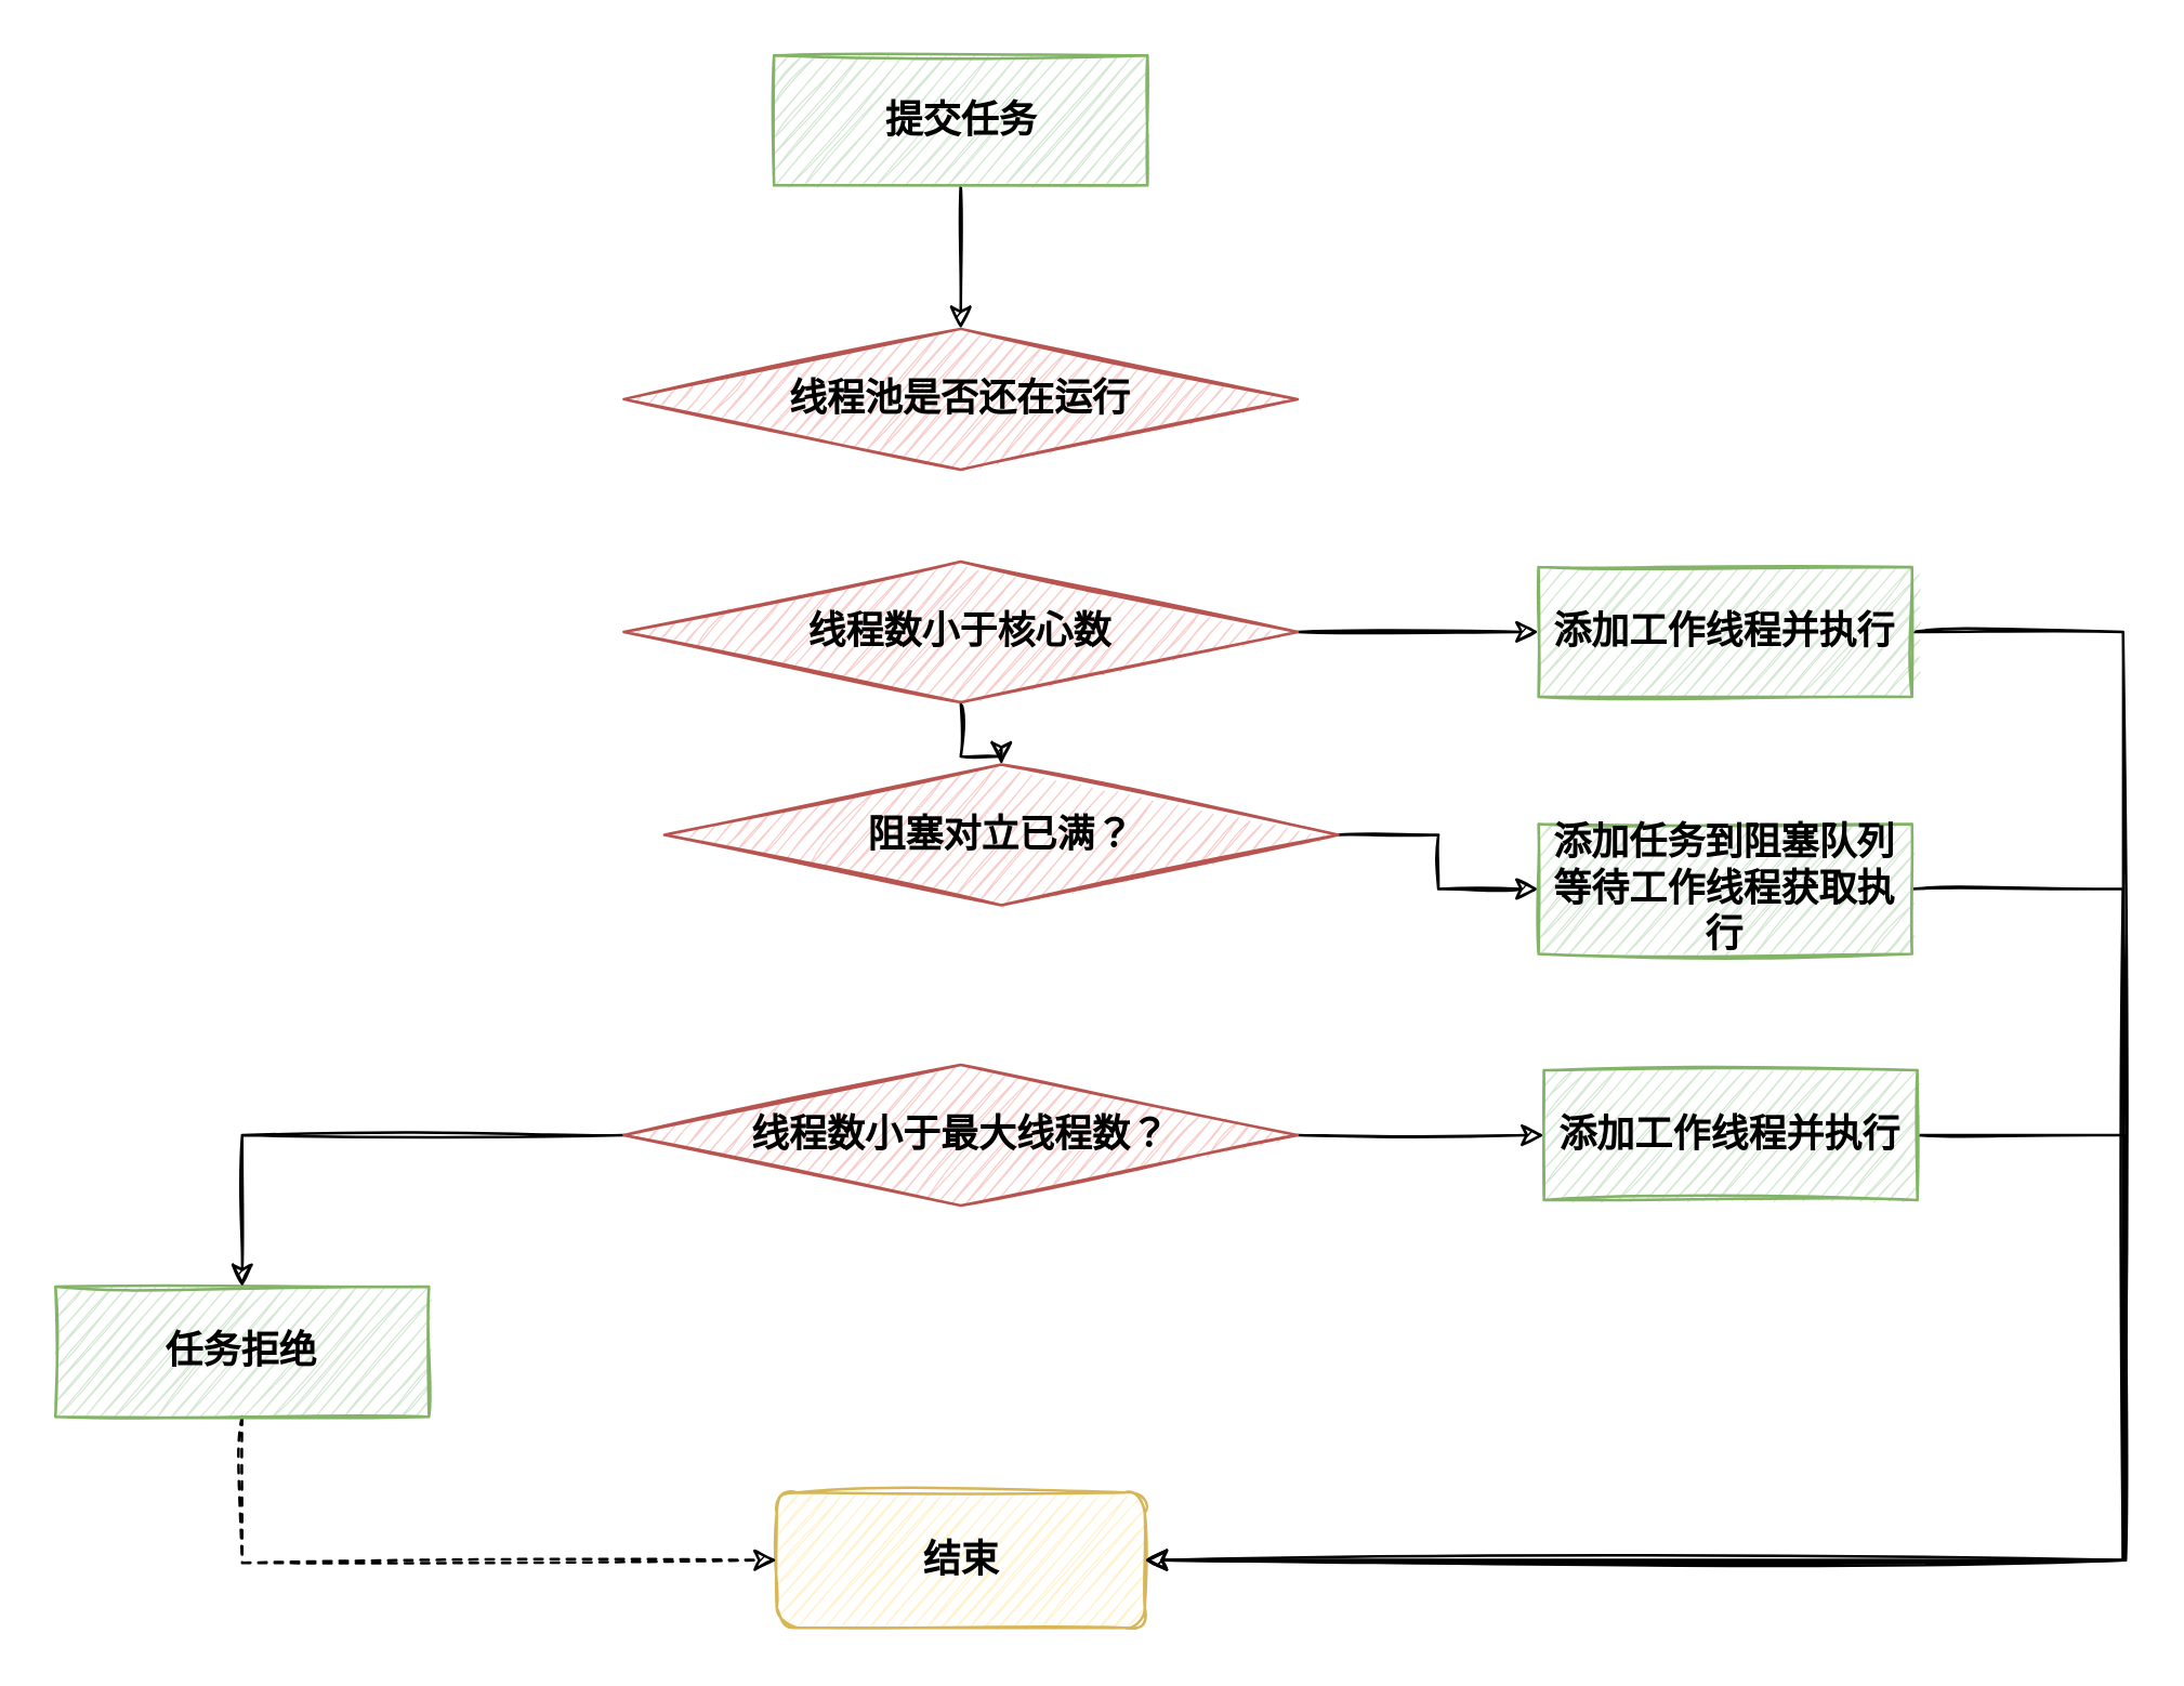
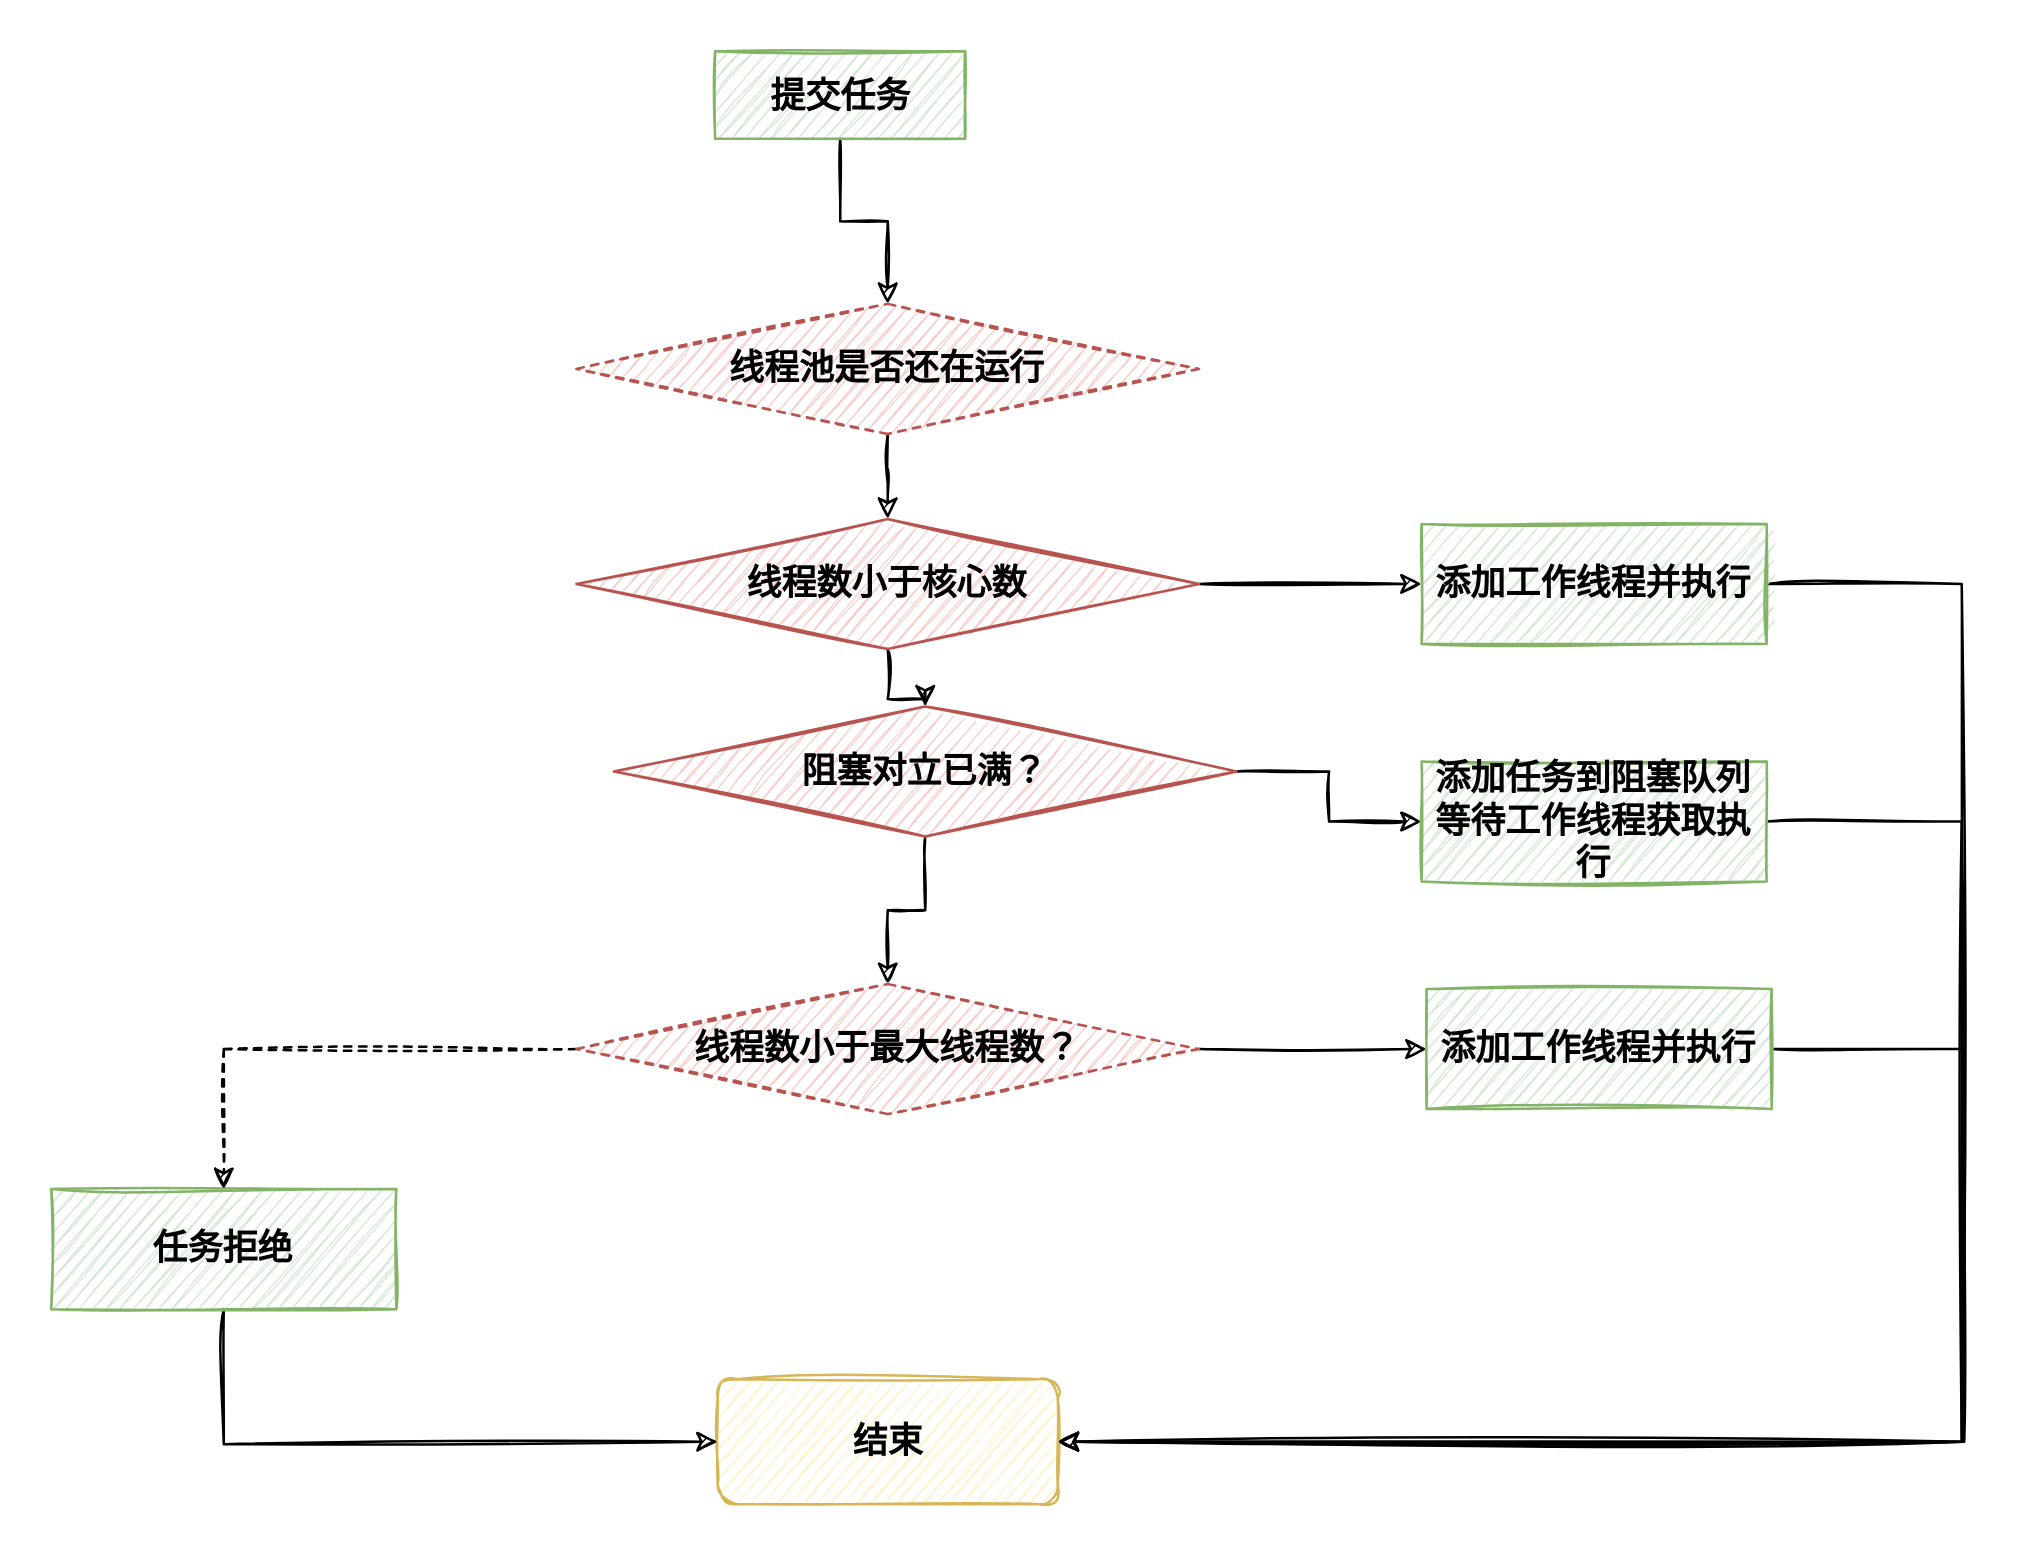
- <mxCell id="4" value="&lt;b&gt;提交任务&lt;/b&gt;" style="rounded=0;whiteSpace=wrap;html=1;fontSize=14;fillColor=#d5e8d4;strokeColor=#82b366;sketch=1;" vertex="1" parent="1"><mxGeometry x="285.5" y="20" width="138" height="48" as="geometry" /></mxCell>
+ <mxCell id="4" value="&lt;b&gt;提交任务&lt;/b&gt;" style="rounded=0;whiteSpace=wrap;html=1;fontSize=14;fillColor=#d5e8d4;strokeColor=#82b366;sketch=1;" vertex="1" parent="1"><mxGeometry x="285.5" y="20" width="100" height="35" as="geometry" /></mxCell>
- <mxCell id="8" value="&lt;b&gt;线程池是否还在运行&lt;/b&gt;" style="rhombus;whiteSpace=wrap;html=1;sketch=1;fontSize=14;fillColor=#f8cecc;strokeColor=#b85450;" vertex="1" parent="1"><mxGeometry x="230" y="121" width="249" height="52" as="geometry" /></mxCell>
+ <mxCell id="8" value="&lt;b&gt;线程池是否还在运行&lt;/b&gt;" style="rhombus;whiteSpace=wrap;html=1;sketch=1;fontSize=14;fillColor=#f8cecc;strokeColor=#b85450;dashed=1;" vertex="1" parent="1"><mxGeometry x="230" y="121" width="249" height="52" as="geometry" /></mxCell>
+ <mxCell id="7" value="" style="edgeStyle=orthogonalEdgeStyle;rounded=0;orthogonalLoop=1;jettySize=auto;html=1;fontSize=14;sketch=1;" edge="1" parent="1" source="8" target="11"><mxGeometry relative="1" as="geometry" /></mxCell>
+ <mxCell id="12" value="" style="edgeStyle=orthogonalEdgeStyle;rounded=0;orthogonalLoop=1;jettySize=auto;html=1;fontSize=14;sketch=1;" edge="1" parent="1" source="14" target="17"><mxGeometry relative="1" as="geometry" /></mxCell>
- <mxCell id="15" style="edgeStyle=orthogonalEdgeStyle;rounded=0;orthogonalLoop=1;jettySize=auto;html=1;fontSize=14;sketch=1;" edge="1" parent="1" source="17" target="6"><mxGeometry relative="1" as="geometry" /></mxCell>
+ <mxCell id="15" style="edgeStyle=orthogonalEdgeStyle;rounded=0;orthogonalLoop=1;jettySize=auto;html=1;fontSize=14;sketch=1;dashed=1;" edge="1" parent="1" source="17" target="6"><mxGeometry relative="1" as="geometry" /></mxCell>
- <mxCell id="17" value="&lt;b&gt;线程数小于最大线程数？&lt;/b&gt;" style="rhombus;whiteSpace=wrap;html=1;sketch=1;fontSize=14;fillColor=#f8cecc;strokeColor=#b85450;" vertex="1" parent="1"><mxGeometry x="230" y="393" width="249" height="52" as="geometry" /></mxCell>
+ <mxCell id="17" value="&lt;b&gt;线程数小于最大线程数？&lt;/b&gt;" style="rhombus;whiteSpace=wrap;html=1;sketch=1;fontSize=14;fillColor=#f8cecc;strokeColor=#b85450;dashed=1;" vertex="1" parent="1"><mxGeometry x="230" y="393" width="249" height="52" as="geometry" /></mxCell>
- <mxCell id="5" style="edgeStyle=orthogonalEdgeStyle;rounded=0;orthogonalLoop=1;jettySize=auto;html=1;entryX=0;entryY=0.5;entryDx=0;entryDy=0;fontSize=14;sketch=1;dashed=1;" edge="1" parent="1" source="6" target="2"><mxGeometry relative="1" as="geometry"><Array as="points"><mxPoint x="89" y="577" /></Array></mxGeometry></mxCell>
+ <mxCell id="5" style="edgeStyle=orthogonalEdgeStyle;rounded=0;orthogonalLoop=1;jettySize=auto;html=1;entryX=0;entryY=0.5;entryDx=0;entryDy=0;fontSize=14;sketch=1;" edge="1" parent="1" source="6" target="2"><mxGeometry relative="1" as="geometry"><Array as="points"><mxPoint x="89" y="577" /></Array></mxGeometry></mxCell>
